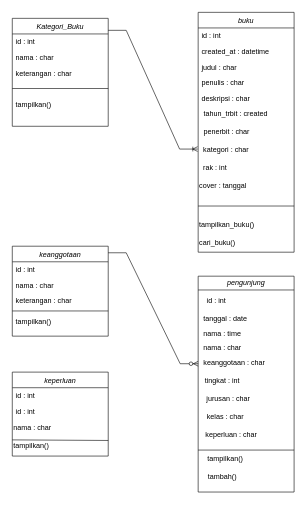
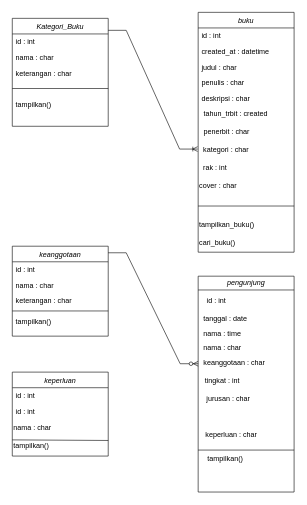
- <mxCell id="30" value="cover : tanggal" style="text;html=1;align=left;verticalAlign=top;resizable=0;points=[];autosize=1;strokeColor=none;fillColor=none;" vertex="1" parent="20"><mxGeometry y="276" width="160" height="30" as="geometry" /></mxCell>
+ <mxCell id="30" value="cover : char" style="text;html=1;align=left;verticalAlign=top;resizable=0;points=[];autosize=1;strokeColor=none;fillColor=none;" vertex="1" parent="20"><mxGeometry y="276" width="160" height="30" as="geometry" /></mxCell>
- <mxCell id="42" value="kelas : char" style="text;html=1;align=center;verticalAlign=middle;resizable=0;points=[];autosize=1;strokeColor=none;fillColor=none;" vertex="1" parent="34"><mxGeometry x="5" y="220" width="80" height="30" as="geometry" /></mxCell>
- <mxCell id="45" value="tambah()" style="text;html=1;align=center;verticalAlign=middle;resizable=0;points=[];autosize=1;strokeColor=none;fillColor=none;" vertex="1" parent="34"><mxGeometry x="5" y="320" width="70" height="30" as="geometry" /></mxCell>
